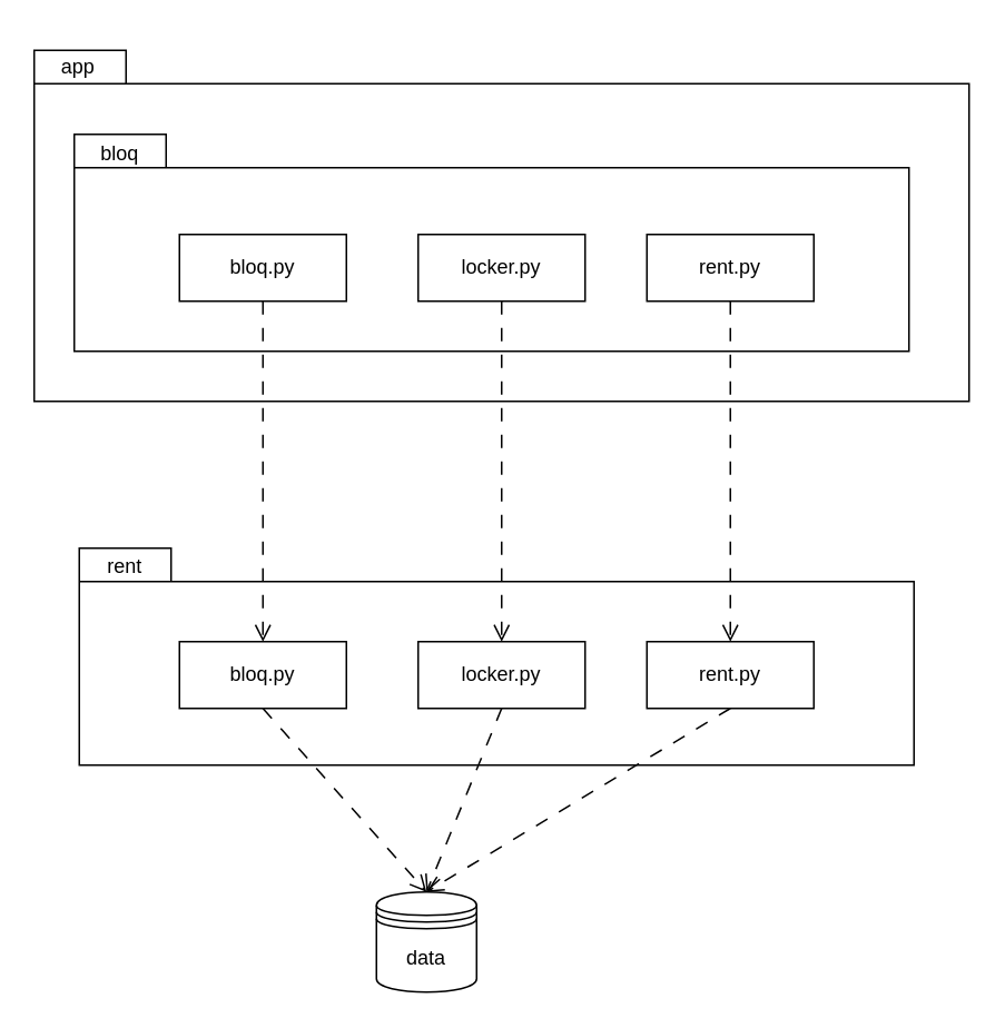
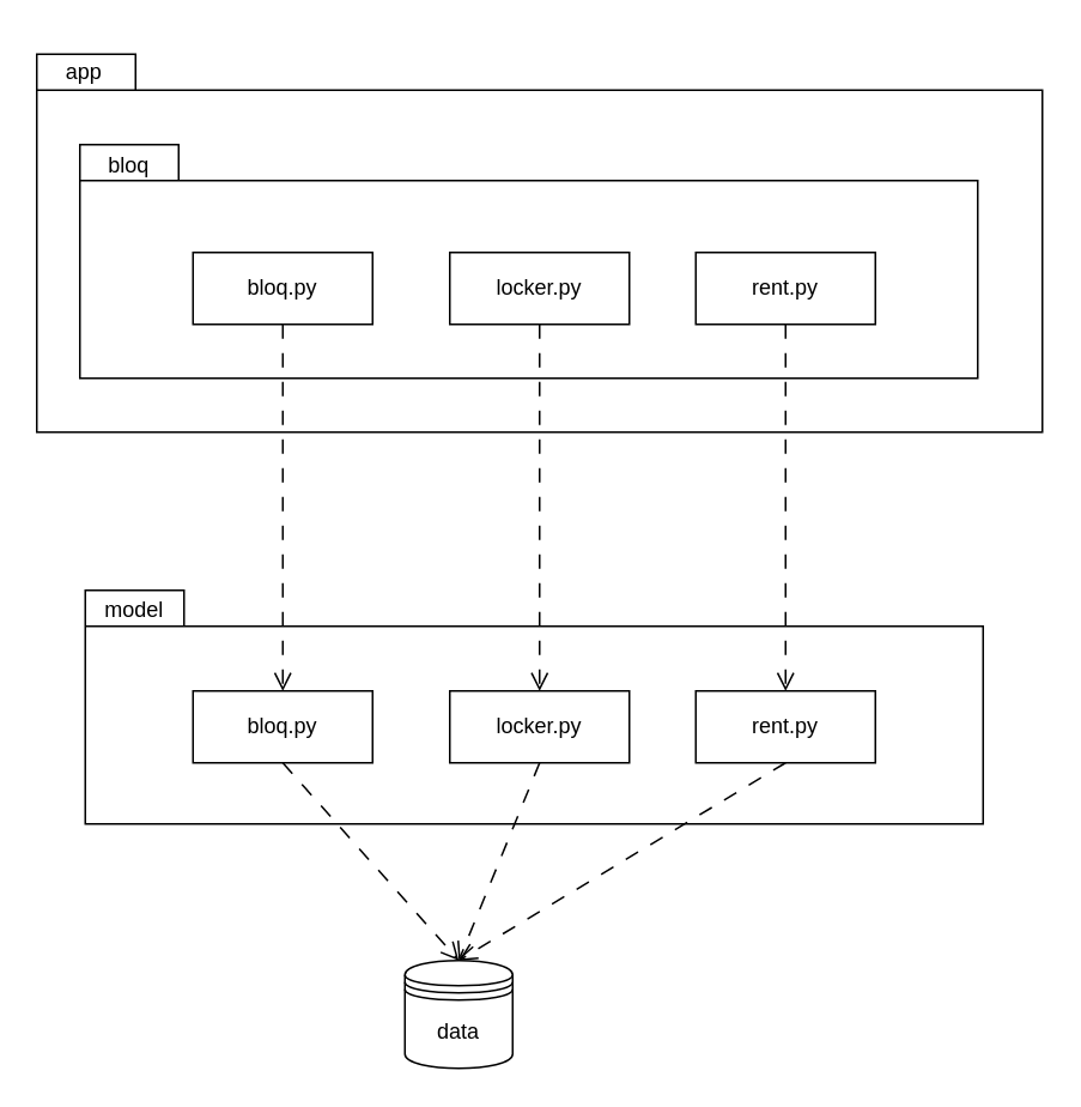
- <mxCell id="12" value="rent" style="text;html=1;align=center;verticalAlign=middle;resizable=0;points=[];autosize=1;strokeColor=none;fillColor=none;" parent="1" vertex="1"><mxGeometry x="44" y="324" width="60" height="30" as="geometry" /></mxCell>
+ <mxCell id="12" value="model" style="text;html=1;align=center;verticalAlign=middle;resizable=0;points=[];autosize=1;strokeColor=none;fillColor=none;" parent="1" vertex="1"><mxGeometry x="44" y="324" width="60" height="30" as="geometry" /></mxCell>
